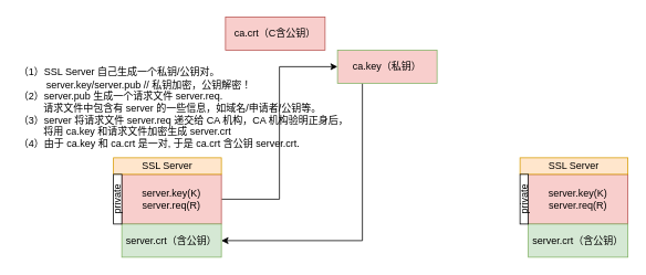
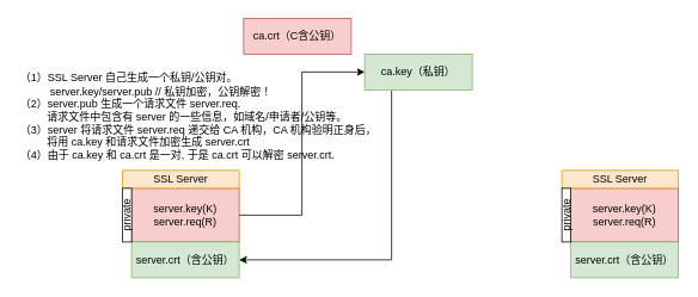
- <mxCell id="4" value="ca.key（私钥）" style="rounded=0;whiteSpace=wrap;html=1;fillColor=#f8cecc;strokeColor=#82b366;" vertex="1" parent="1"><mxGeometry x="406" y="60" width="120" height="40" as="geometry" /></mxCell>
+ <mxCell id="4" value="ca.key（私钥）" style="rounded=0;whiteSpace=wrap;html=1;fillColor=#d5e8d4;strokeColor=#82b366;" vertex="1" parent="1"><mxGeometry x="406" y="60" width="120" height="40" as="geometry" /></mxCell>
- <mxCell id="10" value="&lt;div&gt;（1）SSL Server 自己生成一个私钥/公钥对。&lt;/div&gt;&lt;div&gt;&amp;nbsp; &amp;nbsp; &amp;nbsp; &amp;nbsp; &amp;nbsp; server.key/server.pub // 私钥加密，公钥解密！&lt;/div&gt;&lt;div&gt;（2）server.pub 生成一个请求文件 server.req.&amp;nbsp;&lt;/div&gt;&lt;div&gt;&amp;nbsp; &amp;nbsp; &amp;nbsp; &amp;nbsp; &amp;nbsp;请求文件中包含有 server 的一些信息，如域名/申请者/公钥等。&lt;/div&gt;&lt;div&gt;（3）server 将请求文件 server.req 递交给 CA 机构，CA 机构验明正身后，&lt;/div&gt;&lt;div&gt;&amp;nbsp; &amp;nbsp; &amp;nbsp; &amp;nbsp; &amp;nbsp;将用 ca.key 和请求文件加密生成 server.crt&lt;/div&gt;&lt;div&gt;（4）由于 ca.key 和 ca.crt 是一对, 于是 ca.crt 含公钥 server.crt.&lt;/div&gt;" style="text;html=1;align=left;verticalAlign=middle;resizable=0;points=[];autosize=1;strokeColor=none;" vertex="1" parent="1"><mxGeometry x="20" y="80" width="410" height="100" as="geometry" /></mxCell>
+ <mxCell id="10" value="&lt;div&gt;（1）SSL Server 自己生成一个私钥/公钥对。&lt;/div&gt;&lt;div&gt;&amp;nbsp; &amp;nbsp; &amp;nbsp; &amp;nbsp; &amp;nbsp; server.key/server.pub // 私钥加密，公钥解密！&lt;/div&gt;&lt;div&gt;（2）server.pub 生成一个请求文件 server.req.&amp;nbsp;&lt;/div&gt;&lt;div&gt;&amp;nbsp; &amp;nbsp; &amp;nbsp; &amp;nbsp; &amp;nbsp;请求文件中包含有 server 的一些信息，如域名/申请者/公钥等。&lt;/div&gt;&lt;div&gt;（3）server 将请求文件 server.req 递交给 CA 机构，CA 机构验明正身后，&lt;/div&gt;&lt;div&gt;&amp;nbsp; &amp;nbsp; &amp;nbsp; &amp;nbsp; &amp;nbsp;将用 ca.key 和请求文件加密生成 server.crt&lt;/div&gt;&lt;div&gt;（4）由于 ca.key 和 ca.crt 是一对, 于是 ca.crt 可以解密 server.crt.&lt;/div&gt;" style="text;html=1;align=left;verticalAlign=middle;resizable=0;points=[];autosize=1;strokeColor=none;" vertex="1" parent="1"><mxGeometry x="20" y="80" width="410" height="100" as="geometry" /></mxCell>
